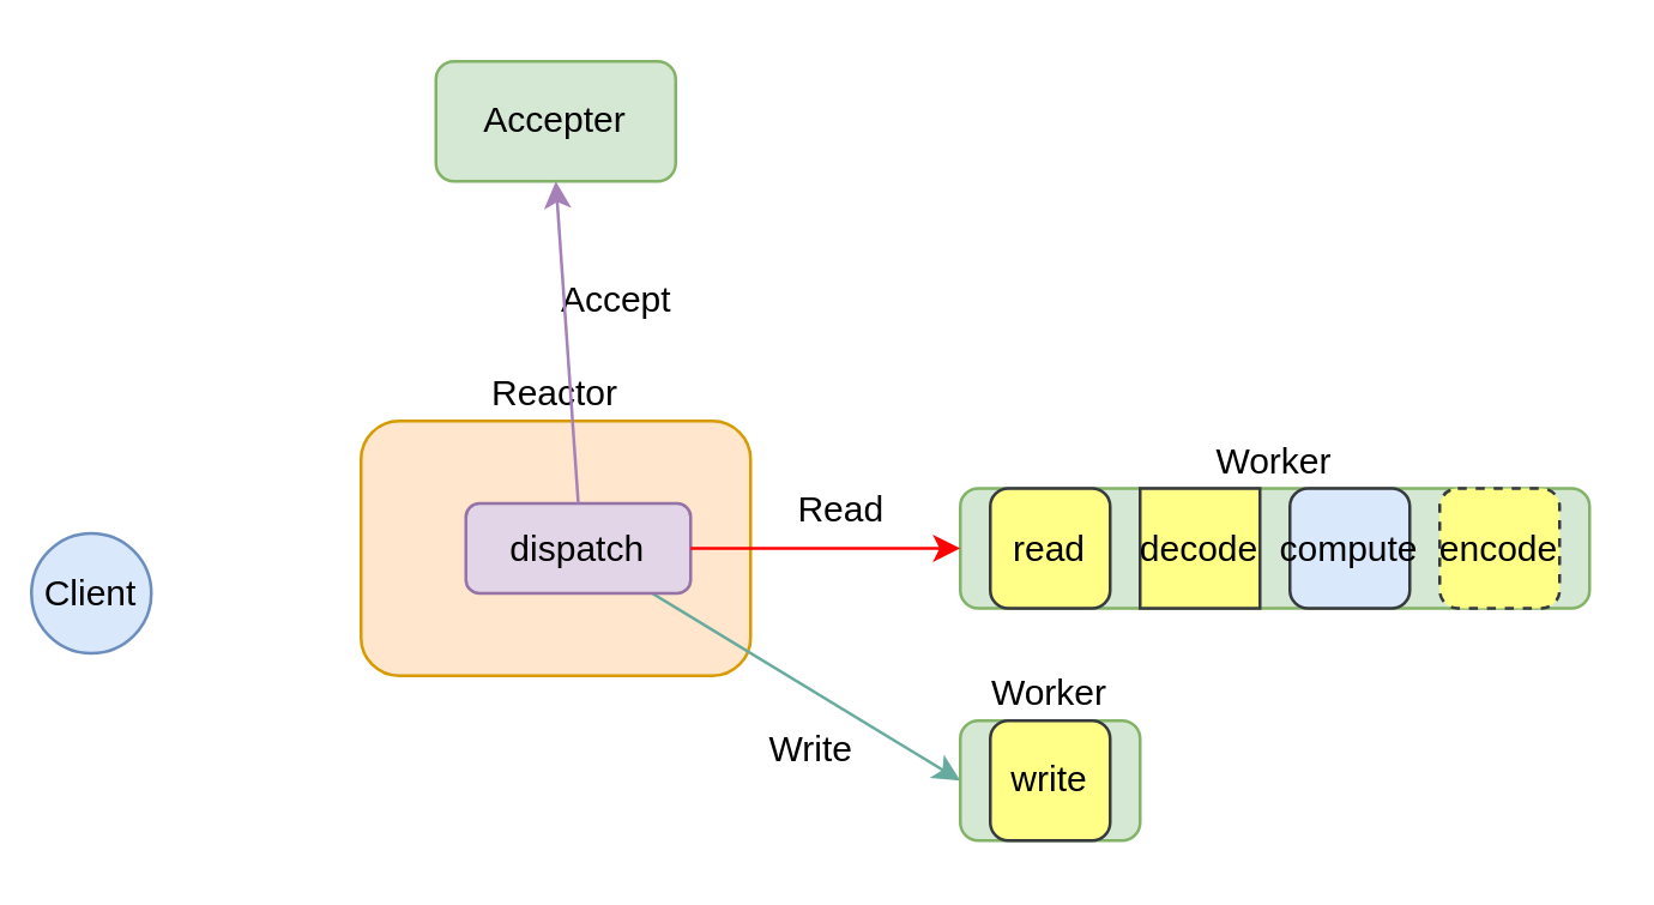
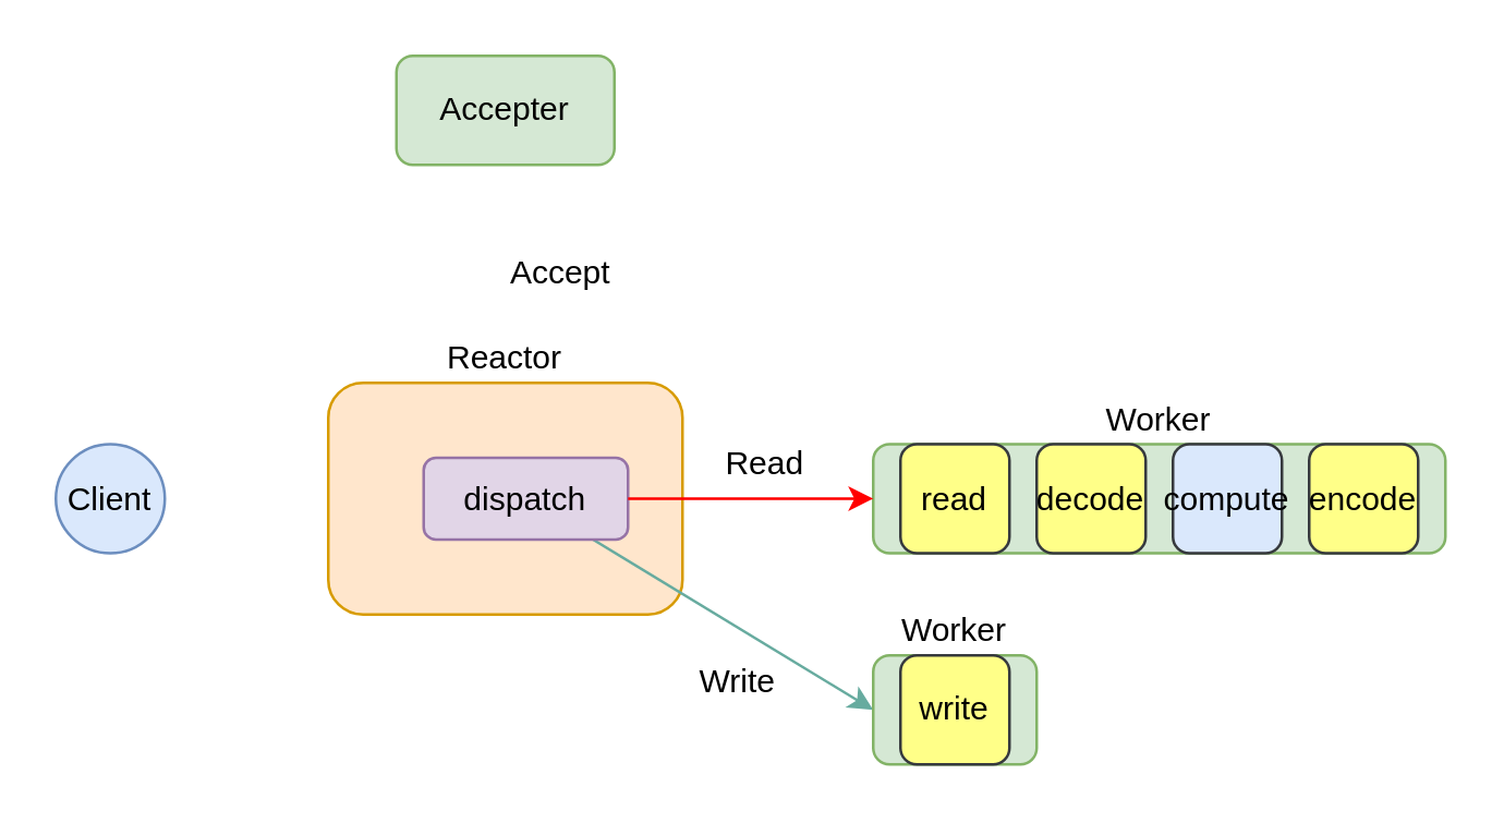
- <mxCell id="13" style="edgeStyle=none;rounded=0;orthogonalLoop=1;jettySize=auto;html=1;entryX=0.5;entryY=1;entryDx=0;entryDy=0;exitX=0.5;exitY=0;exitDx=0;exitDy=0;strokeColor=#A680B8;" parent="1" source="12" target="4" edge="1"><mxGeometry relative="1" as="geometry"><mxPoint x="290" y="120" as="sourcePoint" /></mxGeometry></mxCell>
- <mxCell id="8" value="decode" style="whiteSpace=wrap;html=1;fillColor=#ffff88;strokeColor=#36393d;rounded=0;" parent="1" vertex="1"><mxGeometry x="380" y="162.5" width="40" height="40" as="geometry" /></mxCell>
+ <mxCell id="8" value="decode" style="rounded=1;whiteSpace=wrap;html=1;fillColor=#ffff88;strokeColor=#36393d;" parent="1" vertex="1"><mxGeometry x="380" y="162.5" width="40" height="40" as="geometry" /></mxCell>
- <mxCell id="10" value="encode" style="rounded=1;whiteSpace=wrap;html=1;fillColor=#ffff88;strokeColor=#36393d;dashed=1;" parent="1" vertex="1"><mxGeometry x="480" y="162.5" width="40" height="40" as="geometry" /></mxCell>
+ <mxCell id="10" value="encode" style="rounded=1;whiteSpace=wrap;html=1;fillColor=#ffff88;strokeColor=#36393d;" parent="1" vertex="1"><mxGeometry x="480" y="162.5" width="40" height="40" as="geometry" /></mxCell>
- <mxCell id="3" value="Client" style="ellipse;whiteSpace=wrap;html=1;aspect=fixed;fillColor=#dae8fc;strokeColor=#6c8ebf;" parent="1" vertex="1"><mxGeometry x="10" y="177.5" width="40" height="40" as="geometry" /></mxCell>
+ <mxCell id="3" value="Client" style="ellipse;whiteSpace=wrap;html=1;aspect=fixed;fillColor=#dae8fc;strokeColor=#6c8ebf;" parent="1" vertex="1"><mxGeometry x="20" y="162.5" width="40" height="40" as="geometry" /></mxCell>
